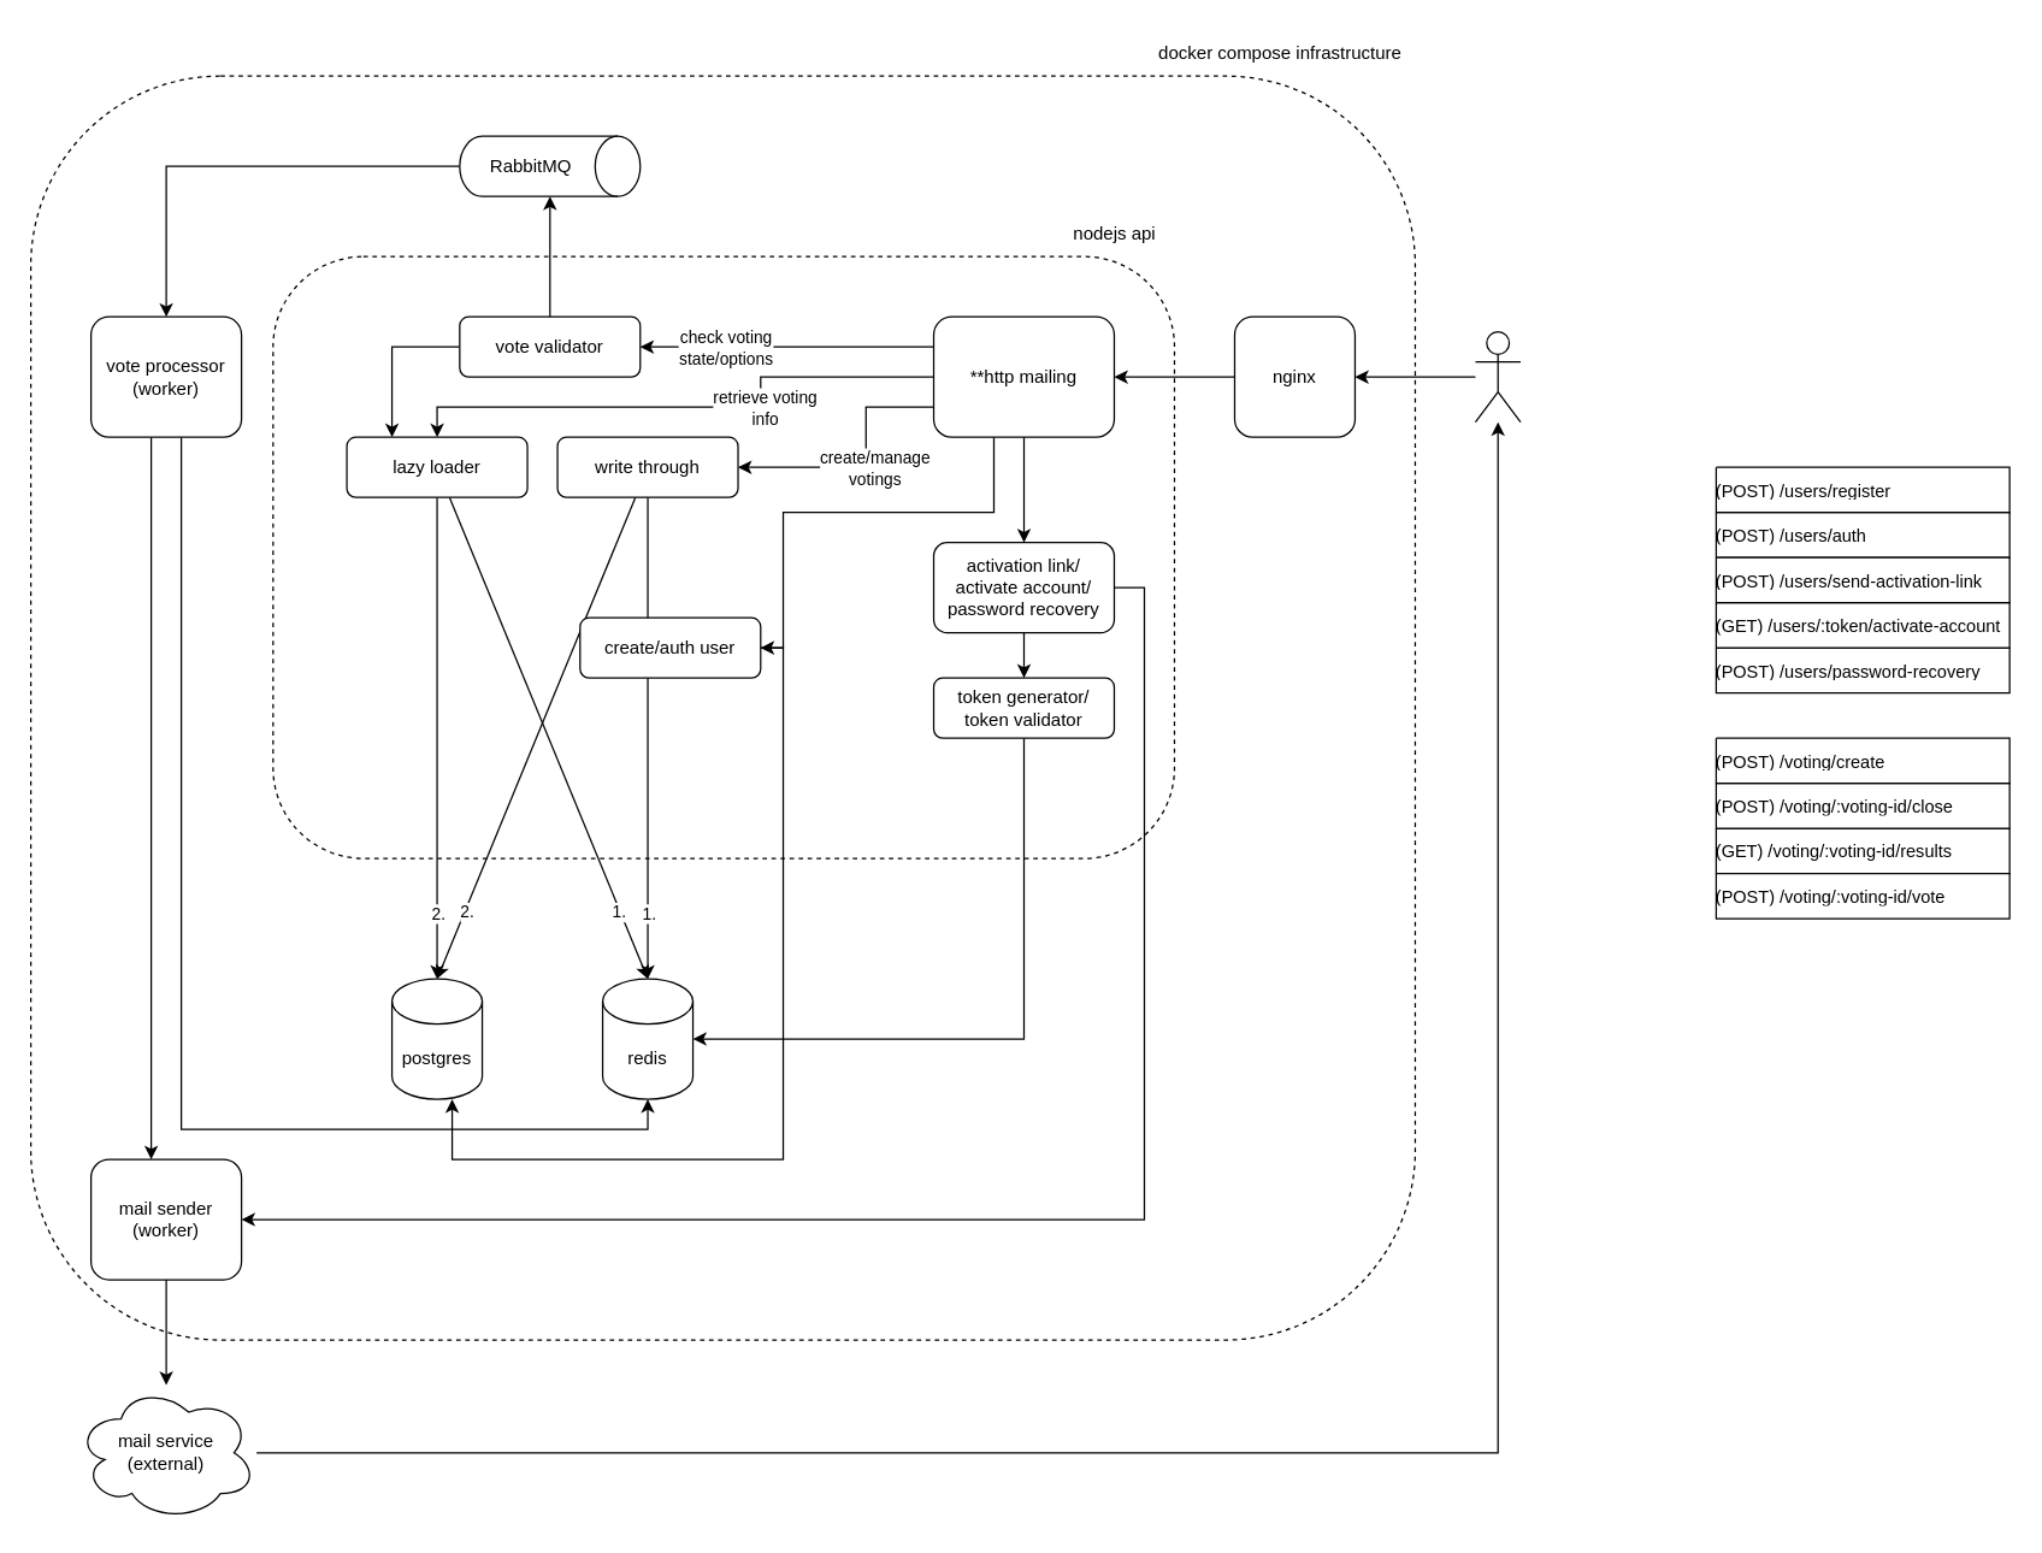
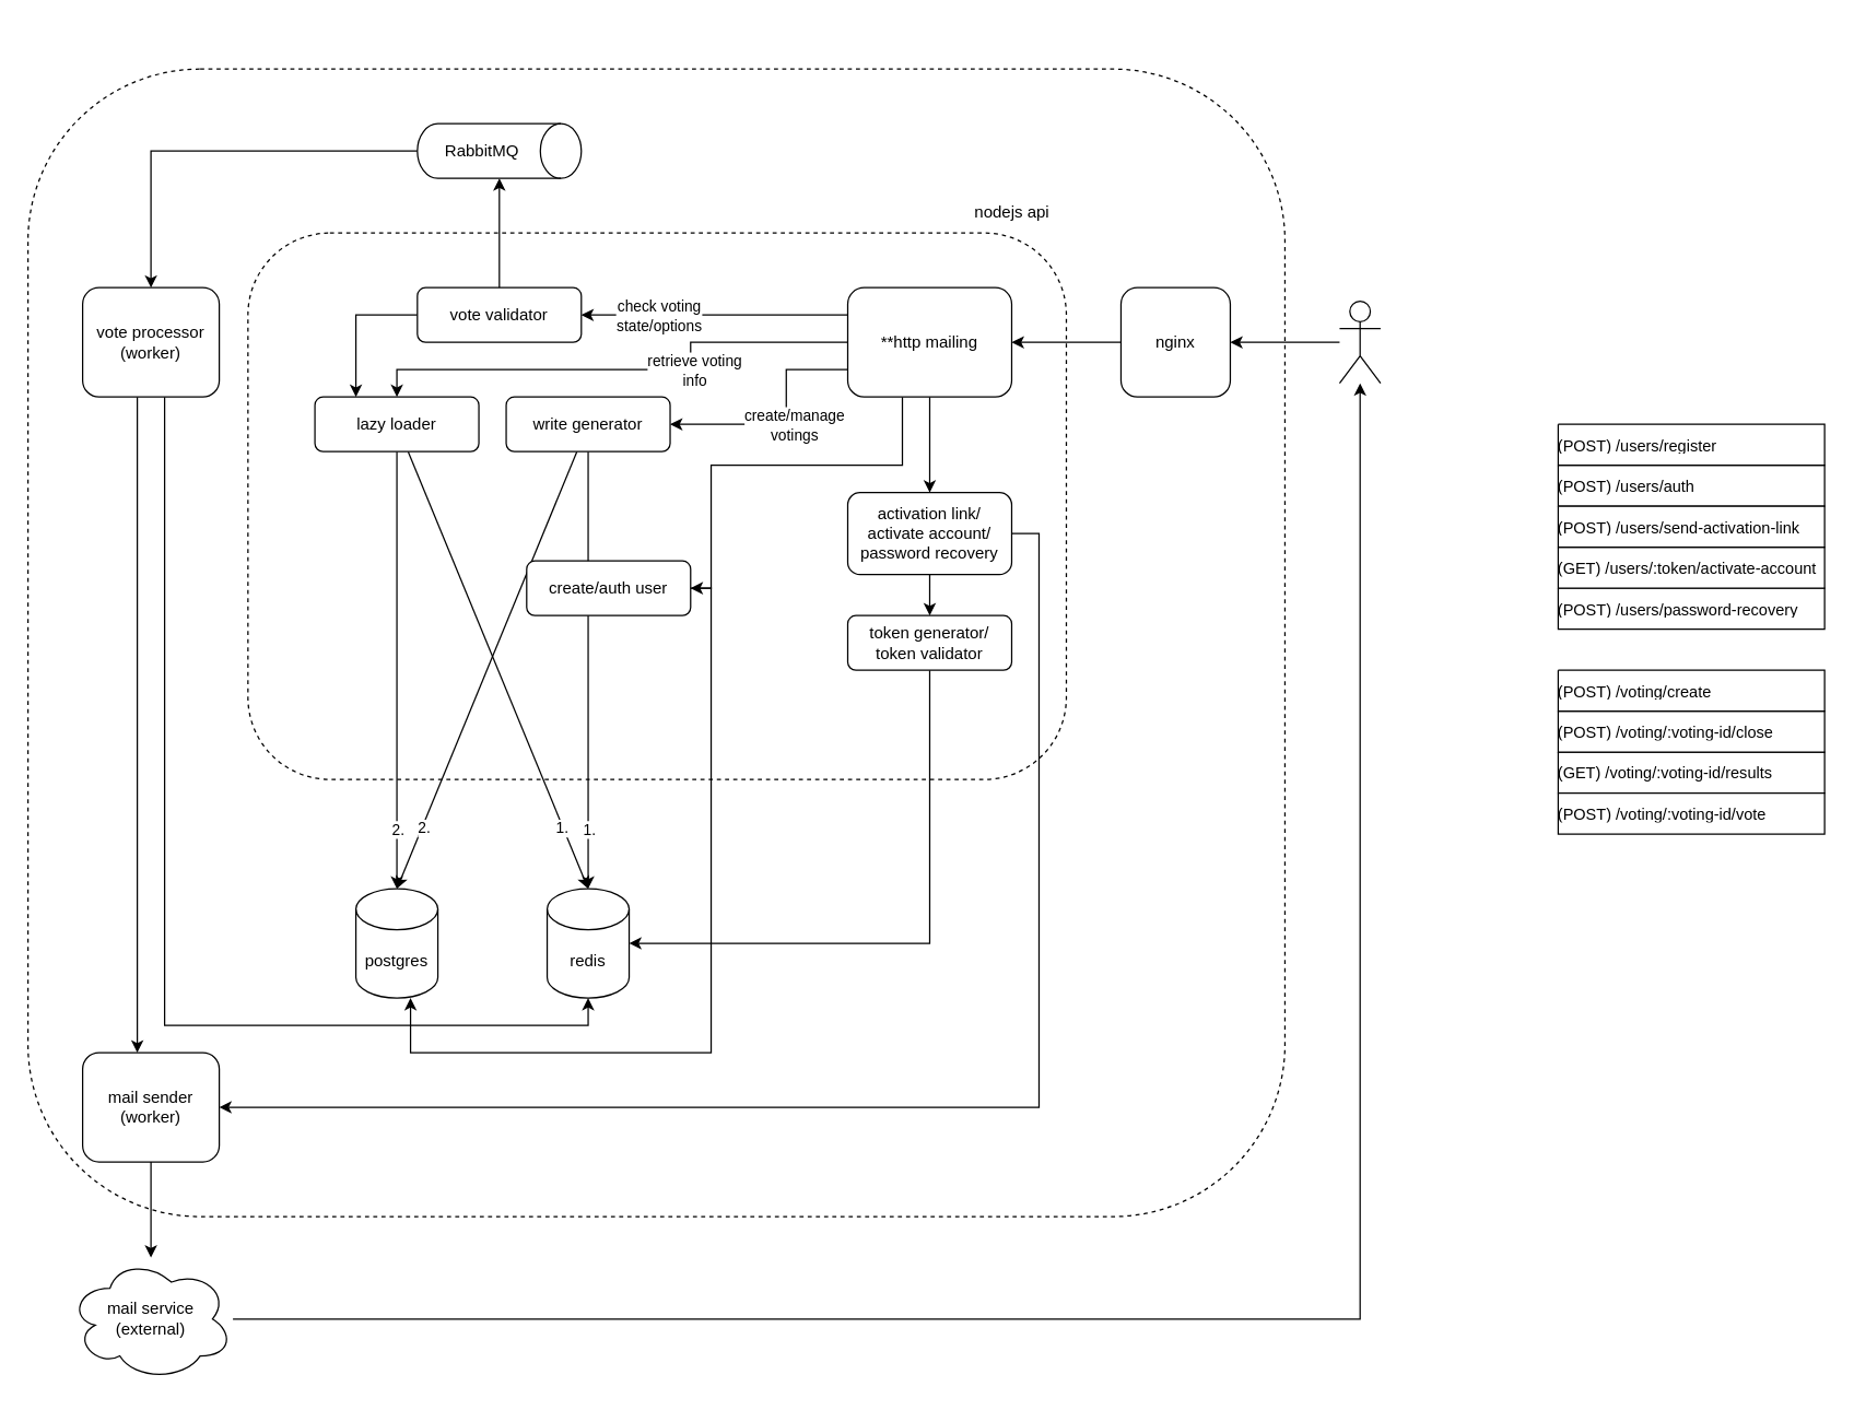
- <mxCell id="35" value="docker compose infrastructure" style="text;html=1;align=center;verticalAlign=middle;resizable=0;points=[];autosize=1;strokeColor=none;fillColor=none;" parent="1" vertex="1"><mxGeometry x="760" y="20" width="180" height="30" as="geometry" /></mxCell>
- <mxCell id="32" value="write through" style="rounded=1;whiteSpace=wrap;html=1;" parent="1" vertex="1"><mxGeometry x="370" y="290" width="120" height="40" as="geometry" /></mxCell>
+ <mxCell id="32" value="write generator" style="rounded=1;whiteSpace=wrap;html=1;" parent="1" vertex="1"><mxGeometry x="370" y="290" width="120" height="40" as="geometry" /></mxCell>
